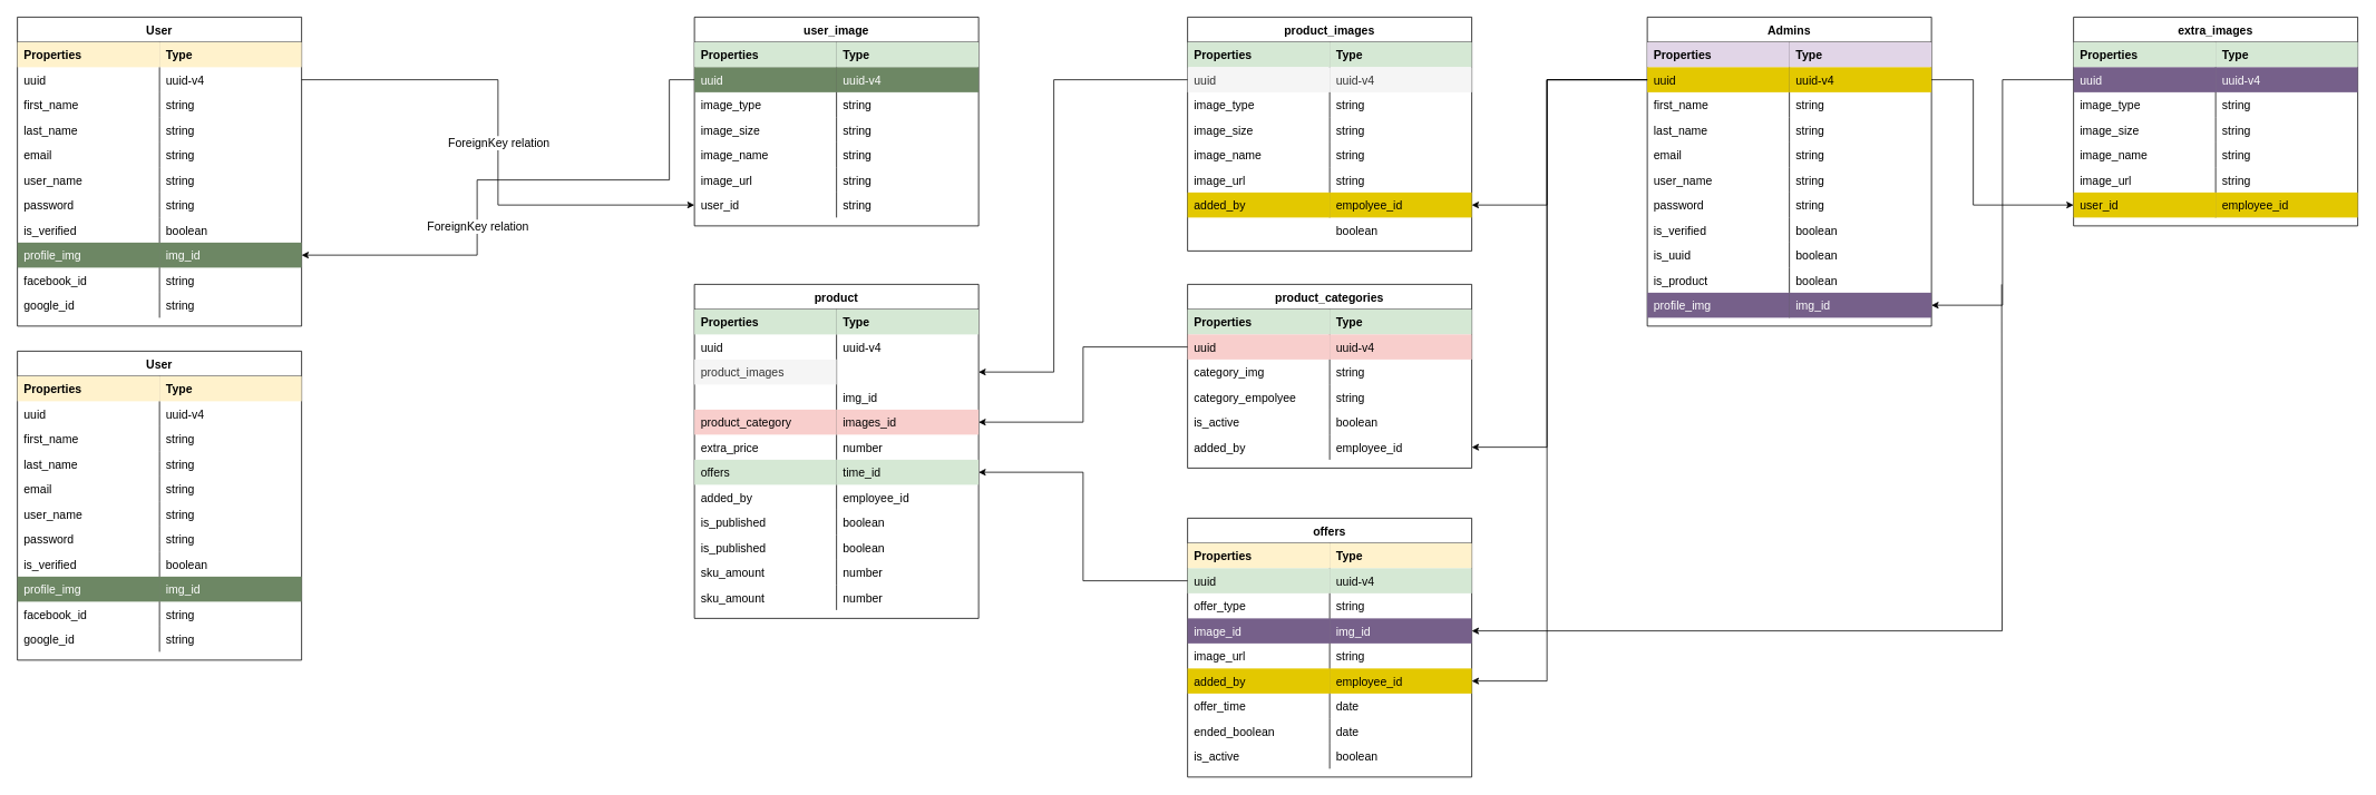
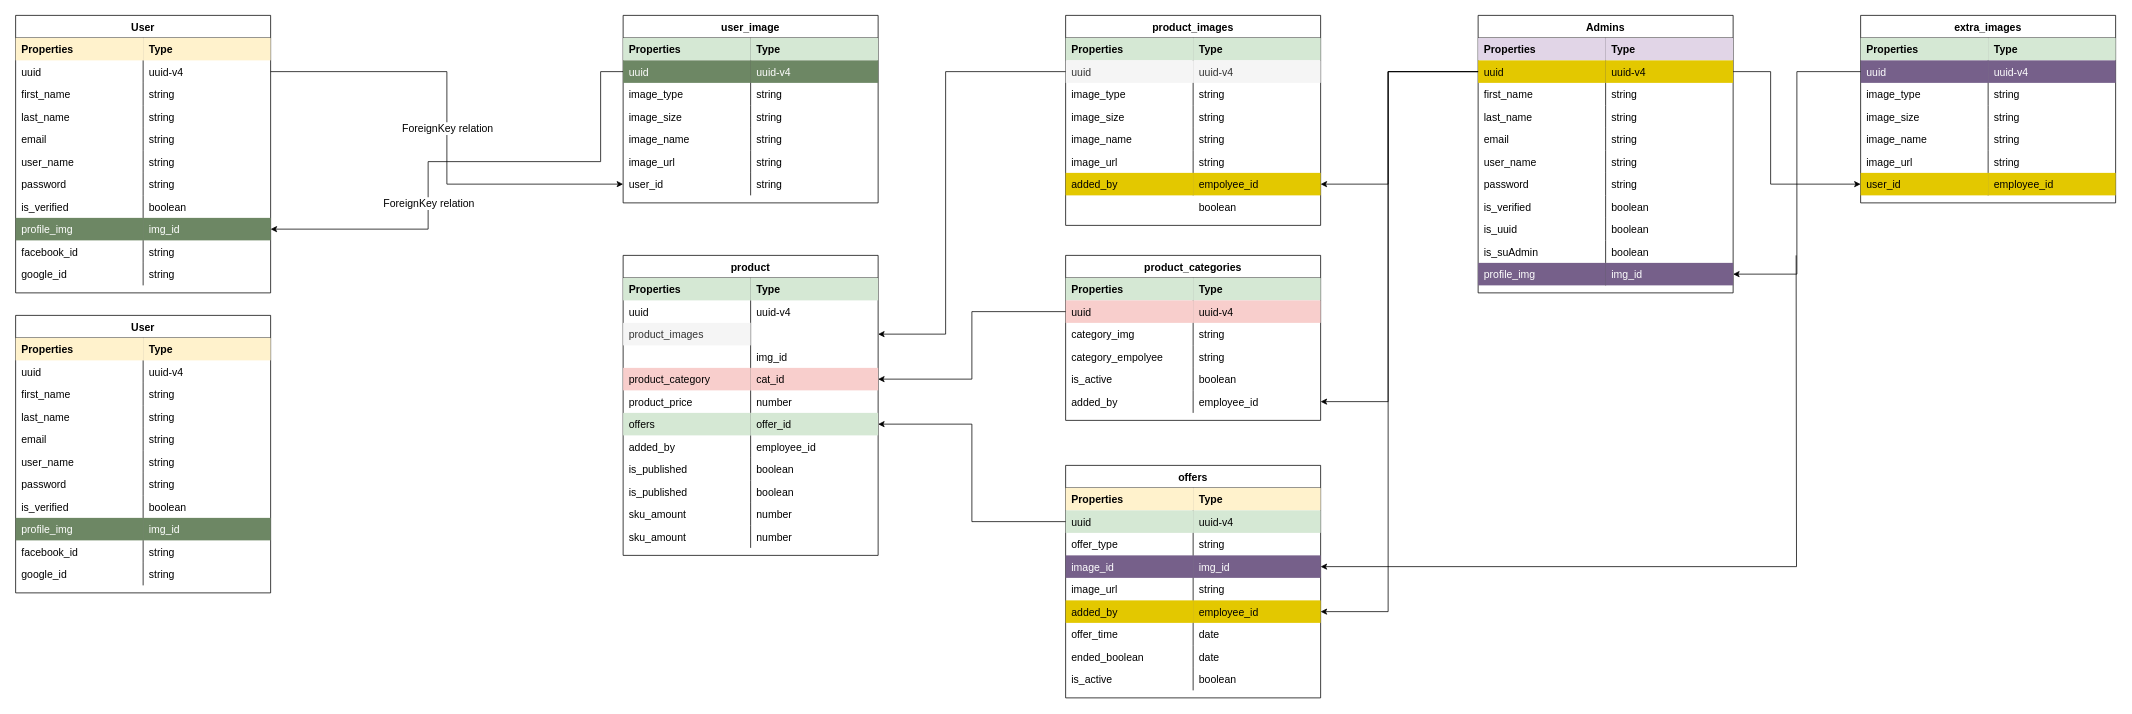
- <mxCell id="65" value="is_product" style="shape=partialRectangle;connectable=0;fillColor=none;top=0;left=0;bottom=0;right=0;align=left;spacingLeft=6;overflow=hidden;fontSize=14;" vertex="1" parent="64"><mxGeometry width="170" height="30" as="geometry"><mxRectangle width="170" height="30" as="alternateBounds" /></mxGeometry></mxCell>
+ <mxCell id="65" value="is_suAdmin" style="shape=partialRectangle;connectable=0;fillColor=none;top=0;left=0;bottom=0;right=0;align=left;spacingLeft=6;overflow=hidden;fontSize=14;" vertex="1" parent="64"><mxGeometry width="170" height="30" as="geometry"><mxRectangle width="170" height="30" as="alternateBounds" /></mxGeometry></mxCell>
- <mxCell id="109" value="images_id" style="shape=partialRectangle;connectable=0;fillColor=#f8cecc;top=0;left=0;bottom=0;right=0;align=left;spacingLeft=6;overflow=hidden;fontSize=14;strokeColor=#b85450;" vertex="1" parent="107"><mxGeometry x="170" width="170" height="30" as="geometry"><mxRectangle width="170" height="30" as="alternateBounds" /></mxGeometry></mxCell>
+ <mxCell id="109" value="cat_id" style="shape=partialRectangle;connectable=0;fillColor=#f8cecc;top=0;left=0;bottom=0;right=0;align=left;spacingLeft=6;overflow=hidden;fontSize=14;strokeColor=#b85450;" vertex="1" parent="107"><mxGeometry x="170" width="170" height="30" as="geometry"><mxRectangle width="170" height="30" as="alternateBounds" /></mxGeometry></mxCell>
- <mxCell id="111" value="extra_price" style="shape=partialRectangle;connectable=0;fillColor=none;top=0;left=0;bottom=0;right=0;align=left;spacingLeft=6;overflow=hidden;fontSize=14;" vertex="1" parent="110"><mxGeometry width="170" height="30" as="geometry"><mxRectangle width="170" height="30" as="alternateBounds" /></mxGeometry></mxCell>
+ <mxCell id="111" value="product_price" style="shape=partialRectangle;connectable=0;fillColor=none;top=0;left=0;bottom=0;right=0;align=left;spacingLeft=6;overflow=hidden;fontSize=14;" vertex="1" parent="110"><mxGeometry width="170" height="30" as="geometry"><mxRectangle width="170" height="30" as="alternateBounds" /></mxGeometry></mxCell>
- <mxCell id="115" value="time_id" style="shape=partialRectangle;connectable=0;fillColor=#d5e8d4;top=0;left=0;bottom=0;right=0;align=left;spacingLeft=6;overflow=hidden;fontSize=14;strokeColor=#82b366;" vertex="1" parent="113"><mxGeometry x="170" width="170" height="30" as="geometry"><mxRectangle width="170" height="30" as="alternateBounds" /></mxGeometry></mxCell>
+ <mxCell id="115" value="offer_id" style="shape=partialRectangle;connectable=0;fillColor=#d5e8d4;top=0;left=0;bottom=0;right=0;align=left;spacingLeft=6;overflow=hidden;fontSize=14;strokeColor=#82b366;" vertex="1" parent="113"><mxGeometry x="170" width="170" height="30" as="geometry"><mxRectangle width="170" height="30" as="alternateBounds" /></mxGeometry></mxCell>
